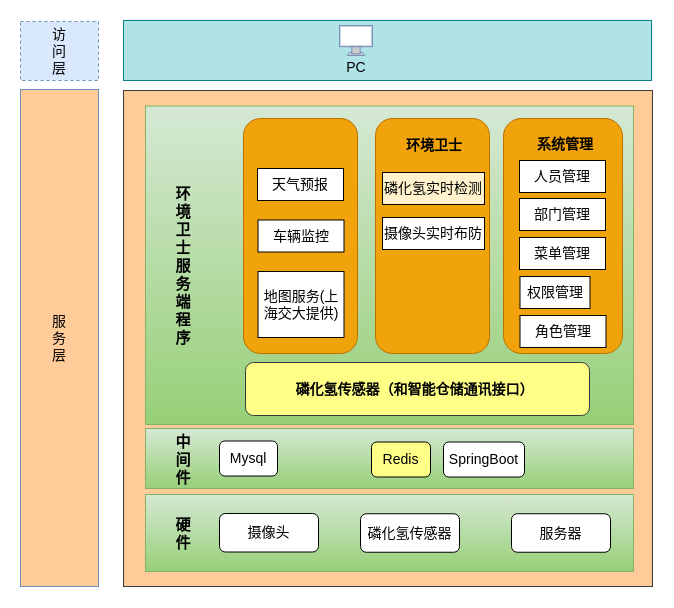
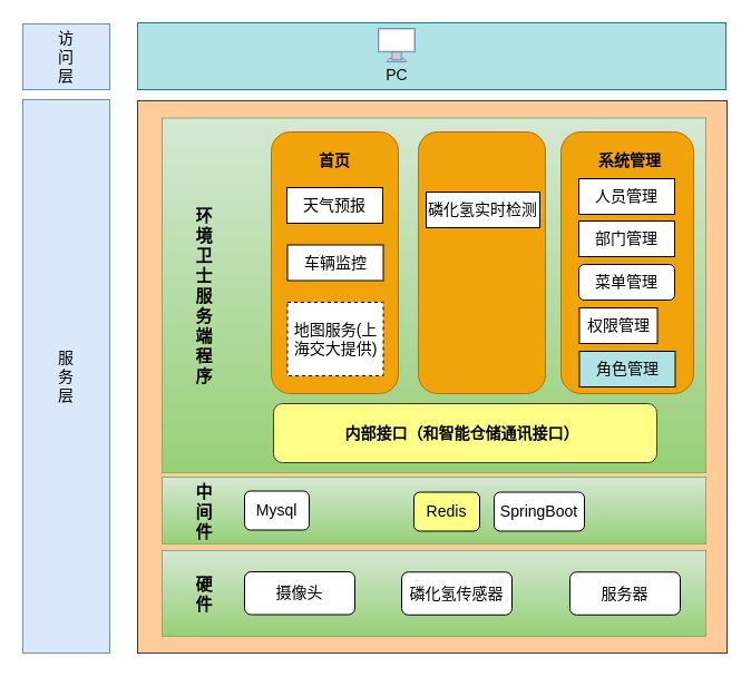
- <mxCell id="26" value="&lt;span style=&quot;font-size: 14px;&quot;&gt;访&lt;br&gt;问&lt;br&gt;层&lt;/span&gt;" style="rounded=0;whiteSpace=wrap;html=1;fillColor=#dae8fc;strokeColor=#6c8ebf;dashed=1;" parent="1" vertex="1"><mxGeometry x="20" y="21" width="78" height="59" as="geometry" /></mxCell>
+ <mxCell id="26" value="&lt;span style=&quot;font-size: 14px;&quot;&gt;访&lt;br&gt;问&lt;br&gt;层&lt;/span&gt;" style="rounded=0;whiteSpace=wrap;html=1;fillColor=#dae8fc;strokeColor=#6c8ebf;" parent="1" vertex="1"><mxGeometry x="20" y="21" width="78" height="59" as="geometry" /></mxCell>
+ <mxCell id="34" value="首页" style="text;html=1;strokeColor=none;fillColor=none;align=center;verticalAlign=middle;whiteSpace=wrap;rounded=0;fontSize=14;fontStyle=1" parent="1" vertex="1"><mxGeometry x="245" y="129" width="110" height="30" as="geometry" /></mxCell>
- <mxCell id="14" value="环境卫士" style="text;html=1;strokeColor=none;fillColor=none;align=center;verticalAlign=middle;whiteSpace=wrap;rounded=0;fontSize=14;fontStyle=1" parent="1" vertex="1"><mxGeometry x="379" y="130" width="110" height="30" as="geometry" /></mxCell>
- <mxCell id="15" value="磷化氢实时检测" style="rounded=0;whiteSpace=wrap;html=1;fontSize=14;fillColor=#fff2cc;" parent="1" vertex="1"><mxGeometry x="382" y="172" width="102" height="32" as="geometry" /></mxCell>
+ <mxCell id="15" value="磷化氢实时检测" style="rounded=0;whiteSpace=wrap;html=1;fontSize=14;" parent="1" vertex="1"><mxGeometry x="382" y="172" width="102" height="32" as="geometry" /></mxCell>
- <mxCell id="30" value="摄像头实时布防" style="rounded=0;whiteSpace=wrap;html=1;fontSize=14;" parent="1" vertex="1"><mxGeometry x="382" y="217" width="102" height="32" as="geometry" /></mxCell>
- <mxCell id="10" value="菜单管理" style="rounded=0;whiteSpace=wrap;html=1;fontSize=14;" parent="1" vertex="1"><mxGeometry x="519" y="237" width="86" height="32" as="geometry" /></mxCell>
+ <mxCell id="10" value="菜单管理" style="whiteSpace=wrap;html=1;fontSize=14;rounded=1;" parent="1" vertex="1"><mxGeometry x="519" y="237" width="86" height="32" as="geometry" /></mxCell>
- <mxCell id="37" value="地图服务(上海交大提供)" style="rounded=0;whiteSpace=wrap;html=1;fontSize=14;" parent="1" vertex="1"><mxGeometry x="257.5" y="271" width="86" height="66" as="geometry" /></mxCell>
+ <mxCell id="37" value="地图服务(上海交大提供)" style="rounded=0;whiteSpace=wrap;html=1;fontSize=14;dashed=1;" parent="1" vertex="1"><mxGeometry x="257.5" y="271" width="86" height="66" as="geometry" /></mxCell>
- <mxCell id="12" value="角色管理" style="rounded=0;whiteSpace=wrap;html=1;fontSize=14;" parent="1" vertex="1"><mxGeometry x="519.5" y="315" width="86" height="32" as="geometry" /></mxCell>
+ <mxCell id="12" value="角色管理" style="rounded=0;whiteSpace=wrap;html=1;fontSize=14;fillColor=#b0e3e6;" parent="1" vertex="1"><mxGeometry x="519.5" y="315" width="86" height="32" as="geometry" /></mxCell>
- <mxCell id="3" value="&lt;font style=&quot;font-size: 14px;&quot;&gt;服&lt;br&gt;务&lt;br&gt;层&lt;/font&gt;" style="rounded=0;whiteSpace=wrap;html=1;fillColor=#ffcc99;strokeColor=#6c8ebf;" parent="1" vertex="1"><mxGeometry x="20" y="89" width="78" height="497" as="geometry" /></mxCell>
+ <mxCell id="3" value="&lt;font style=&quot;font-size: 14px;&quot;&gt;服&lt;br&gt;务&lt;br&gt;层&lt;/font&gt;" style="rounded=0;whiteSpace=wrap;html=1;fillColor=#dae8fc;strokeColor=#6c8ebf;" parent="1" vertex="1"><mxGeometry x="20" y="89" width="78" height="497" as="geometry" /></mxCell>
- <mxCell id="17" value="磷化氢传感器（和智能仓储通讯接口）" style="text;html=1;strokeColor=none;fillColor=none;align=center;verticalAlign=middle;whiteSpace=wrap;rounded=0;fontSize=14;fontStyle=1" parent="1" vertex="1"><mxGeometry x="262" y="373.5" width="305" height="30" as="geometry" /></mxCell>
+ <mxCell id="17" value="内部接口（和智能仓储通讯接口）" style="text;html=1;strokeColor=none;fillColor=none;align=center;verticalAlign=middle;whiteSpace=wrap;rounded=0;fontSize=14;fontStyle=1" parent="1" vertex="1"><mxGeometry x="262" y="373.5" width="305" height="30" as="geometry" /></mxCell>
